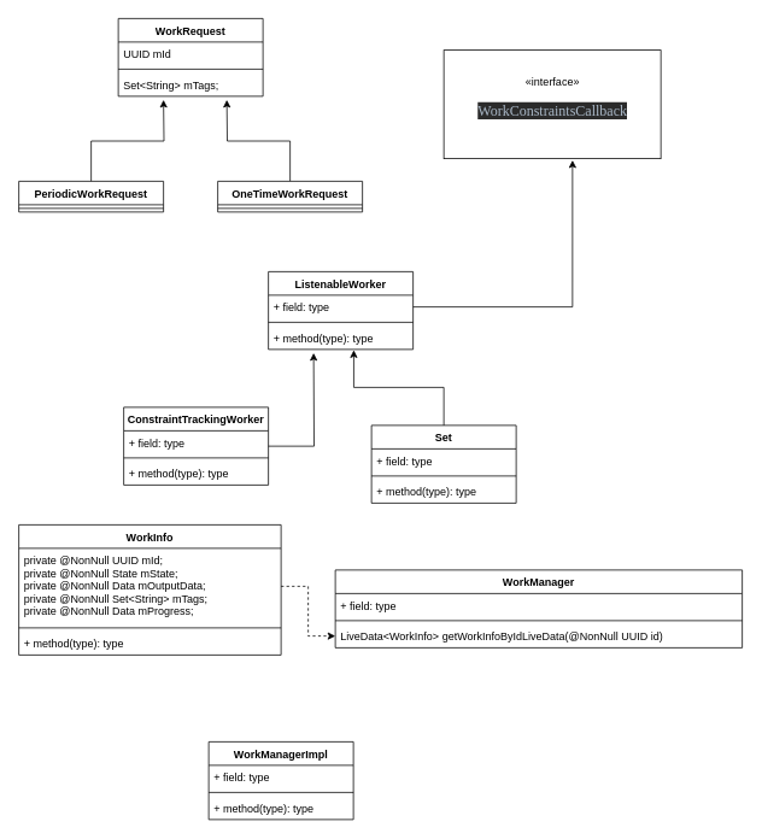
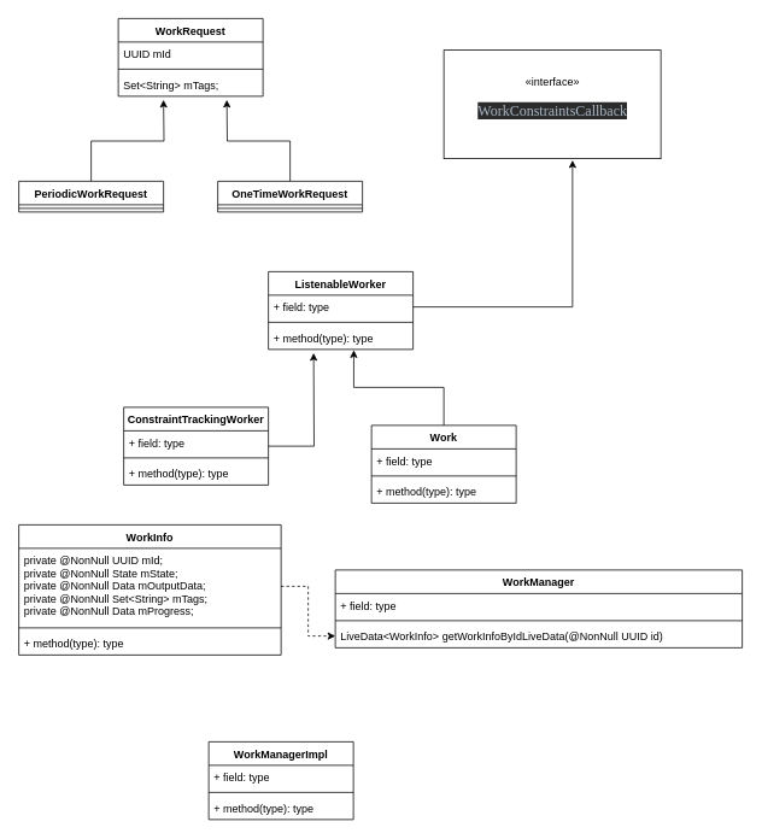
- <mxCell id="24" value="Set" style="swimlane;fontStyle=1;align=center;verticalAlign=top;childLayout=stackLayout;horizontal=1;startSize=26;horizontalStack=0;resizeParent=1;resizeParentMax=0;resizeLast=0;collapsible=1;marginBottom=0;" parent="1" vertex="1"><mxGeometry x="410" y="470" width="160" height="86" as="geometry" /></mxCell>
+ <mxCell id="24" value="Work" style="swimlane;fontStyle=1;align=center;verticalAlign=top;childLayout=stackLayout;horizontal=1;startSize=26;horizontalStack=0;resizeParent=1;resizeParentMax=0;resizeLast=0;collapsible=1;marginBottom=0;" parent="1" vertex="1"><mxGeometry x="410" y="470" width="160" height="86" as="geometry" /></mxCell>
